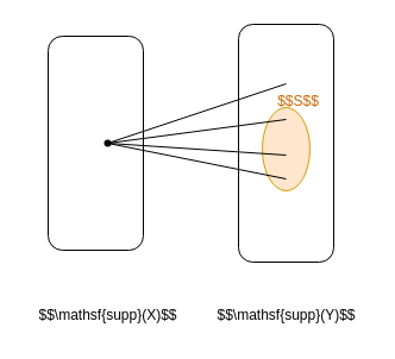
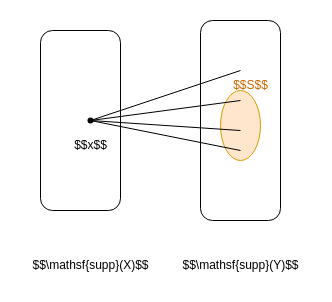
+ <mxCell id="13" value="$$x$$" style="text;html=1;align=center;verticalAlign=middle;resizable=0;points=[];autosize=1;strokeColor=none;fillColor=none;" vertex="1" parent="1"><mxGeometry x="60" y="130" width="60" height="30" as="geometry" /></mxCell>
